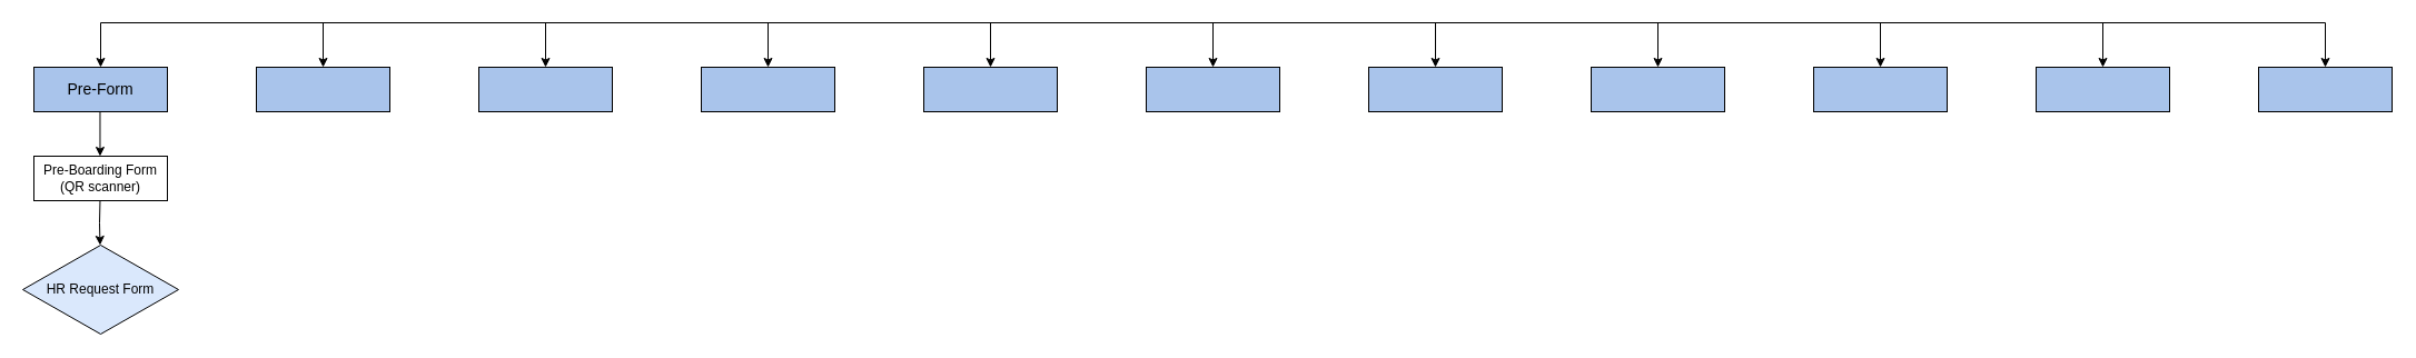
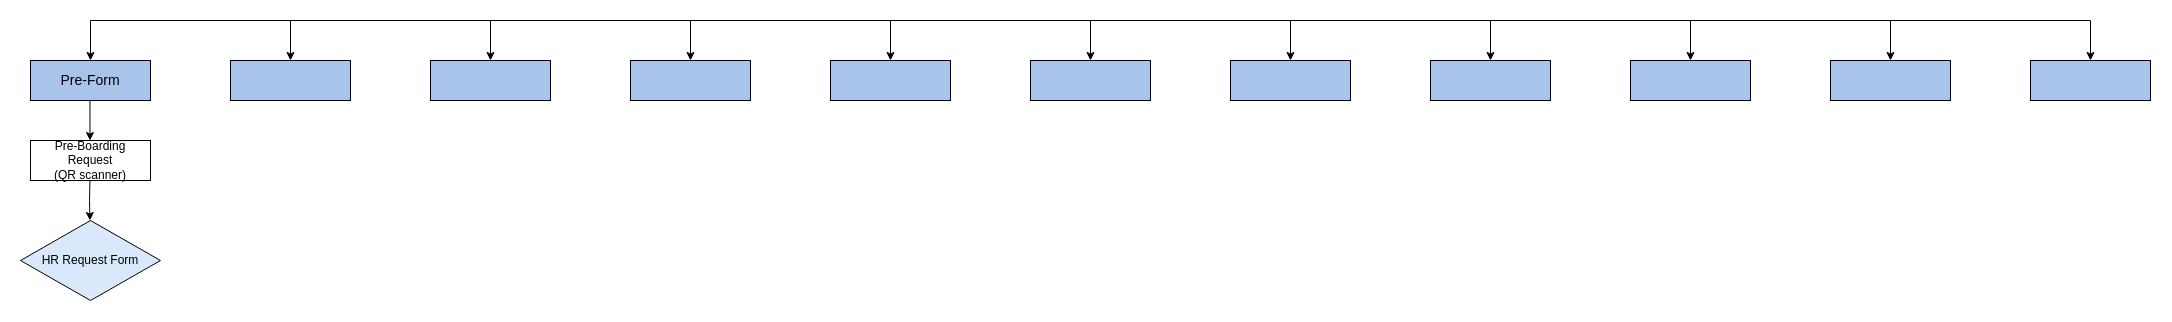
- <mxCell id="25" value="Pre-Boarding Form&lt;br&gt;(QR scanner)" style="rounded=0;whiteSpace=wrap;html=1;" vertex="1" parent="1"><mxGeometry x="30" y="140" width="120" height="40" as="geometry" /></mxCell>
+ <mxCell id="25" value="Pre-Boarding Request&lt;br&gt;(QR scanner)" style="rounded=0;whiteSpace=wrap;html=1;" vertex="1" parent="1"><mxGeometry x="30" y="140" width="120" height="40" as="geometry" /></mxCell>
